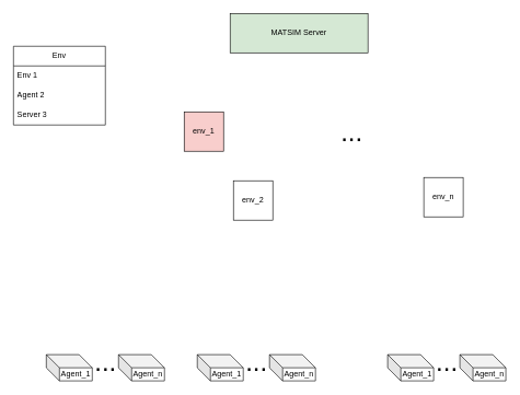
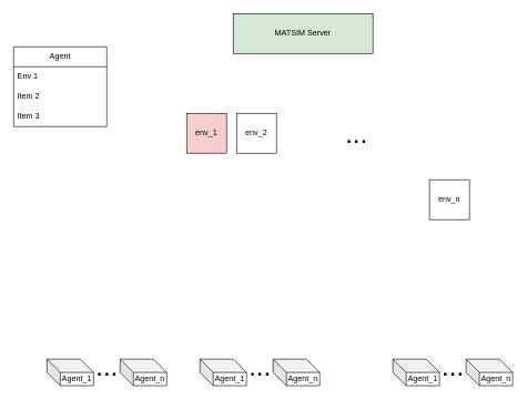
- <mxCell id="16" value="Env" style="swimlane;fontStyle=0;childLayout=stackLayout;horizontal=1;startSize=30;horizontalStack=0;resizeParent=1;resizeParentMax=0;resizeLast=0;collapsible=1;marginBottom=0;whiteSpace=wrap;html=1;" vertex="1" parent="1"><mxGeometry x="20" y="70" width="140" height="120" as="geometry" /></mxCell>
+ <mxCell id="16" value="Agent" style="swimlane;fontStyle=0;childLayout=stackLayout;horizontal=1;startSize=30;horizontalStack=0;resizeParent=1;resizeParentMax=0;resizeLast=0;collapsible=1;marginBottom=0;whiteSpace=wrap;html=1;" vertex="1" parent="1"><mxGeometry x="20" y="70" width="140" height="120" as="geometry" /></mxCell>
- <mxCell id="18" value="Agent 2" style="text;strokeColor=none;fillColor=none;align=left;verticalAlign=middle;spacingLeft=4;spacingRight=4;overflow=hidden;points=[[0,0.5],[1,0.5]];portConstraint=eastwest;rotatable=0;whiteSpace=wrap;html=1;" vertex="1" parent="16"><mxGeometry y="60" width="140" height="30" as="geometry" /></mxCell>
+ <mxCell id="18" value="Item 2" style="text;strokeColor=none;fillColor=none;align=left;verticalAlign=middle;spacingLeft=4;spacingRight=4;overflow=hidden;points=[[0,0.5],[1,0.5]];portConstraint=eastwest;rotatable=0;whiteSpace=wrap;html=1;" vertex="1" parent="16"><mxGeometry y="60" width="140" height="30" as="geometry" /></mxCell>
- <mxCell id="19" value="Server 3" style="text;strokeColor=none;fillColor=none;align=left;verticalAlign=middle;spacingLeft=4;spacingRight=4;overflow=hidden;points=[[0,0.5],[1,0.5]];portConstraint=eastwest;rotatable=0;whiteSpace=wrap;html=1;" vertex="1" parent="16"><mxGeometry y="90" width="140" height="30" as="geometry" /></mxCell>
+ <mxCell id="19" value="Item 3" style="text;strokeColor=none;fillColor=none;align=left;verticalAlign=middle;spacingLeft=4;spacingRight=4;overflow=hidden;points=[[0,0.5],[1,0.5]];portConstraint=eastwest;rotatable=0;whiteSpace=wrap;html=1;" vertex="1" parent="16"><mxGeometry y="90" width="140" height="30" as="geometry" /></mxCell>
- <mxCell id="3" value="env_2" style="whiteSpace=wrap;html=1;aspect=fixed;" parent="1" vertex="1"><mxGeometry x="355" y="275" width="60" height="60" as="geometry" /></mxCell>
+ <mxCell id="3" value="env_2" style="whiteSpace=wrap;html=1;aspect=fixed;" parent="1" vertex="1"><mxGeometry x="355" y="170" width="60" height="60" as="geometry" /></mxCell>
